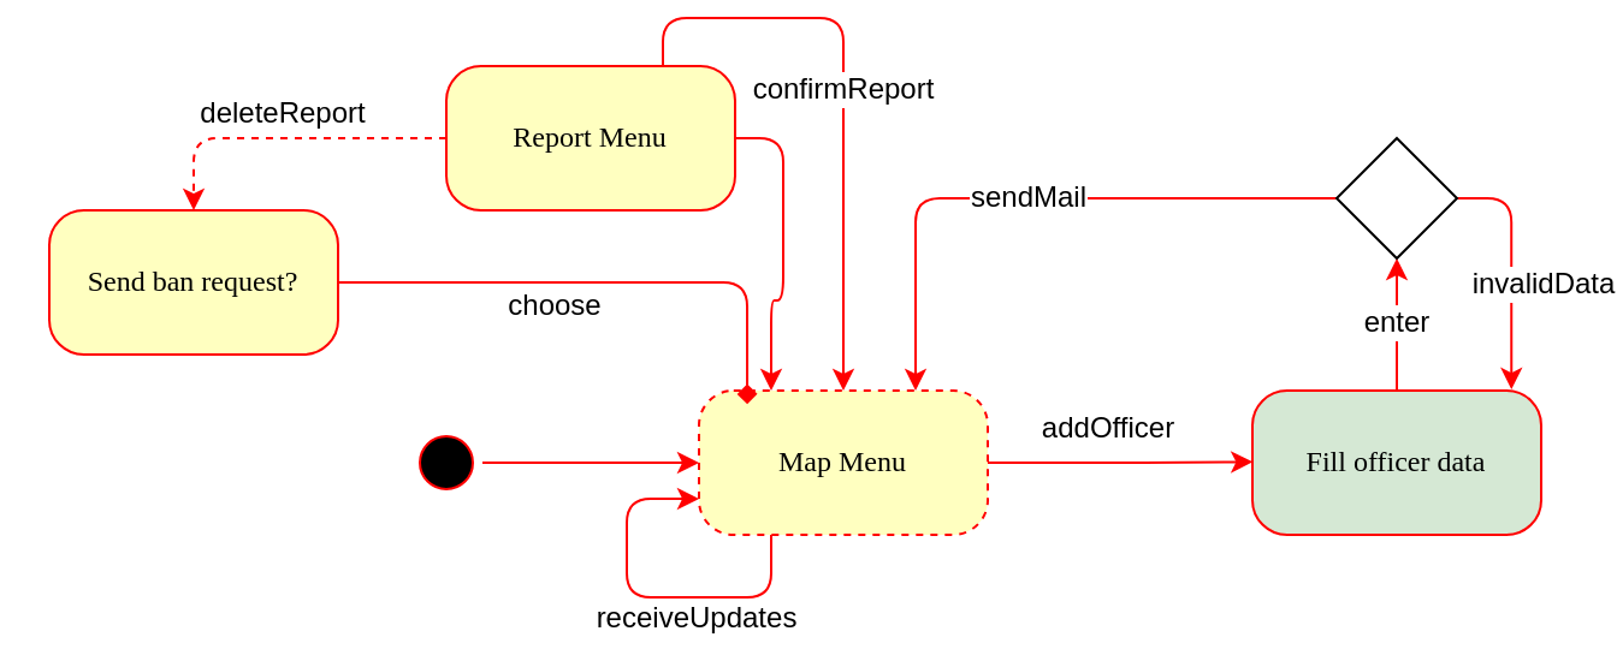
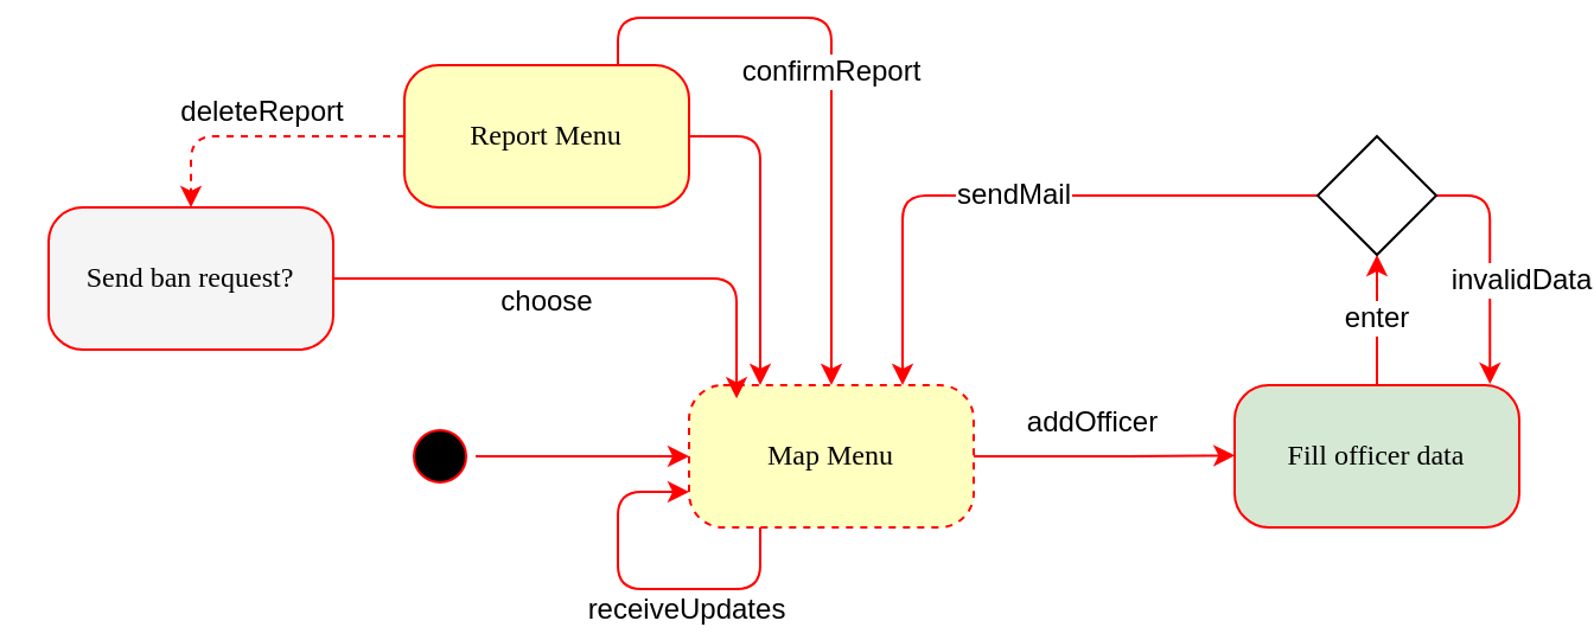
- <mxCell id="15" value="Report Menu" style="rounded=1;whiteSpace=wrap;html=1;arcSize=24;fillColor=#ffffc0;strokeColor=#ff0000;shadow=0;comic=0;labelBackgroundColor=none;fontFamily=Verdana;fontSize=12;fontColor=#000000;align=center;" vertex="1" parent="1"><mxGeometry x="185" y="20" width="120" height="60" as="geometry" /></mxCell>
+ <mxCell id="15" value="Report Menu" style="rounded=1;whiteSpace=wrap;html=1;arcSize=24;fillColor=#ffffc0;strokeColor=#ff0000;shadow=0;comic=0;labelBackgroundColor=none;fontFamily=Verdana;fontSize=12;fontColor=#000000;align=center;" vertex="1" parent="1"><mxGeometry x="170" y="20" width="120" height="60" as="geometry" /></mxCell>
- <mxCell id="17" value="Send ban request?" style="rounded=1;whiteSpace=wrap;html=1;arcSize=24;fillColor=#ffffc0;strokeColor=#ff0000;shadow=0;comic=0;labelBackgroundColor=none;fontFamily=Verdana;fontSize=12;fontColor=#000000;align=center;" vertex="1" parent="1"><mxGeometry x="20" y="80" width="120" height="60" as="geometry" /></mxCell>
+ <mxCell id="17" value="Send ban request?" style="rounded=1;whiteSpace=wrap;html=1;arcSize=24;fillColor=#f5f5f5;strokeColor=#ff0000;shadow=0;comic=0;labelBackgroundColor=none;fontFamily=Verdana;fontSize=12;fontColor=#000000;align=center;" vertex="1" parent="1"><mxGeometry x="20" y="80" width="120" height="60" as="geometry" /></mxCell>
- <mxCell id="16" value="choose" style="edgeStyle=orthogonalEdgeStyle;rounded=1;orthogonalLoop=1;jettySize=auto;html=1;exitX=1;exitY=0.5;exitDx=0;exitDy=0;entryX=0.167;entryY=0.094;entryDx=0;entryDy=0;entryPerimeter=0;strokeColor=#FF0000;fontSize=12;fontColor=#000000;endArrow=diamond;" edge="1" parent="1" source="17" target="5"><mxGeometry x="-0.183" y="-10" relative="1" as="geometry"><mxPoint as="offset" /></mxGeometry></mxCell>
+ <mxCell id="16" value="choose" style="edgeStyle=orthogonalEdgeStyle;rounded=1;orthogonalLoop=1;jettySize=auto;html=1;exitX=1;exitY=0.5;exitDx=0;exitDy=0;entryX=0.167;entryY=0.094;entryDx=0;entryDy=0;entryPerimeter=0;strokeColor=#FF0000;fontSize=12;fontColor=#000000;" edge="1" parent="1" source="17" target="5"><mxGeometry x="-0.183" y="-10" relative="1" as="geometry"><mxPoint as="offset" /></mxGeometry></mxCell>
